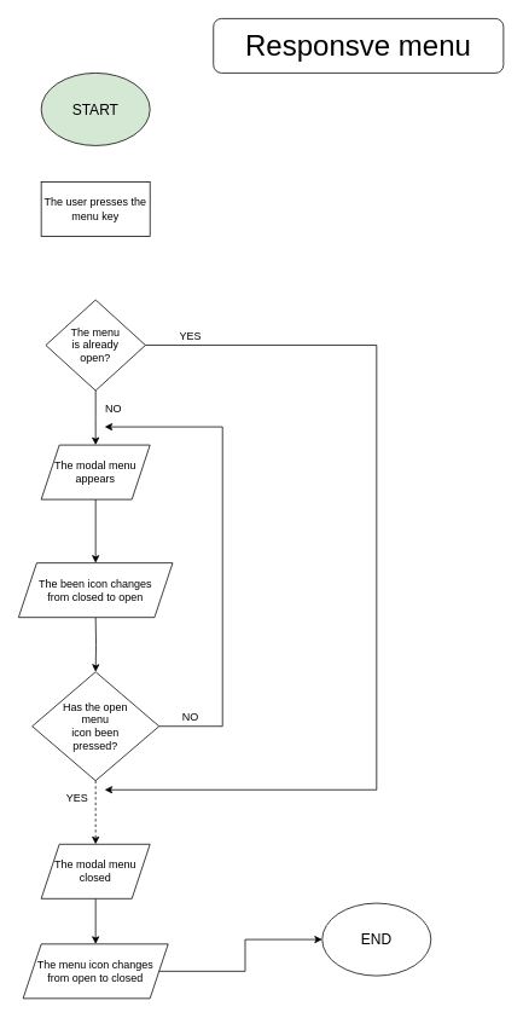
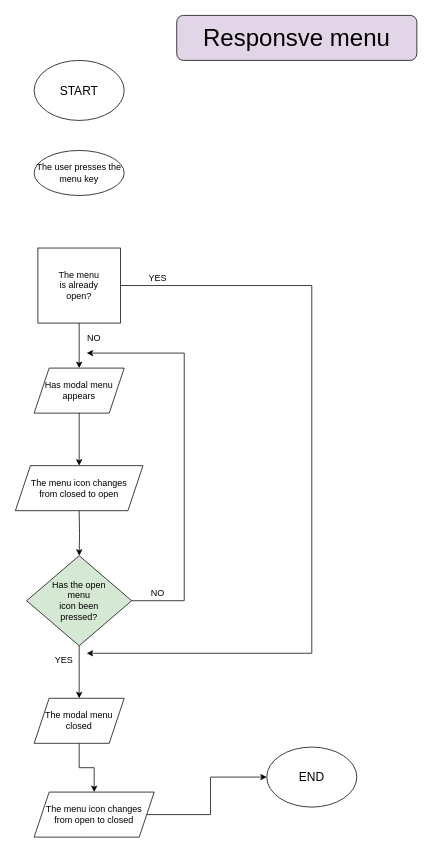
- <mxCell id="4" value="&lt;font style=&quot;font-size: 32px&quot;&gt;Responsve menu&lt;/font&gt;" style="rounded=1;whiteSpace=wrap;html=1;" vertex="1" parent="1"><mxGeometry x="235" y="20" width="320" height="60" as="geometry" /></mxCell>
+ <mxCell id="4" value="&lt;font style=&quot;font-size: 32px&quot;&gt;Responsve menu&lt;/font&gt;" style="rounded=1;whiteSpace=wrap;html=1;fillColor=#e1d5e7;" vertex="1" parent="1"><mxGeometry x="235" y="20" width="320" height="60" as="geometry" /></mxCell>
- <mxCell id="23" value="&lt;font style=&quot;font-size: 16px&quot;&gt;START&lt;/font&gt;" style="ellipse;whiteSpace=wrap;html=1;fillColor=#d5e8d4;" vertex="1" parent="1"><mxGeometry x="45" y="80" width="120" height="80" as="geometry" /></mxCell>
+ <mxCell id="23" value="&lt;font style=&quot;font-size: 16px&quot;&gt;START&lt;/font&gt;" style="ellipse;whiteSpace=wrap;html=1;" vertex="1" parent="1"><mxGeometry x="45" y="80" width="120" height="80" as="geometry" /></mxCell>
- <mxCell id="3" value="The user presses the menu key" style="rounded=0;whiteSpace=wrap;html=1;" vertex="1" parent="1"><mxGeometry x="45" y="200" width="120" height="60" as="geometry" /></mxCell>
+ <mxCell id="3" value="The user presses the menu key" style="ellipse;whiteSpace=wrap;html=1;" vertex="1" parent="1"><mxGeometry x="45" y="200" width="120" height="60" as="geometry" /></mxCell>
- <mxCell id="7" value="The menu &lt;br&gt;is already &lt;br&gt;open?" style="rhombus;whiteSpace=wrap;html=1;" vertex="1" parent="1"><mxGeometry x="50" y="330" width="110" height="100" as="geometry" /></mxCell>
+ <mxCell id="7" value="The menu &lt;br&gt;is already &lt;br&gt;open?" style="whiteSpace=wrap;html=1;rounded=0;" vertex="1" parent="1"><mxGeometry x="50" y="330" width="110" height="100" as="geometry" /></mxCell>
- <mxCell id="17" value="&lt;span&gt;The modal menu appears&lt;/span&gt;" style="shape=parallelogram;perimeter=parallelogramPerimeter;whiteSpace=wrap;html=1;fixedSize=1;" vertex="1" parent="1"><mxGeometry x="45" y="490" width="120" height="60" as="geometry" /></mxCell>
+ <mxCell id="17" value="&lt;span&gt;Has modal menu appears&lt;/span&gt;" style="shape=parallelogram;perimeter=parallelogramPerimeter;whiteSpace=wrap;html=1;fixedSize=1;" vertex="1" parent="1"><mxGeometry x="45" y="490" width="120" height="60" as="geometry" /></mxCell>
- <mxCell id="18" value="&lt;span&gt;The been icon changes &lt;br&gt;from closed to open&lt;/span&gt;" style="shape=parallelogram;perimeter=parallelogramPerimeter;whiteSpace=wrap;html=1;fixedSize=1;" vertex="1" parent="1"><mxGeometry x="20" y="620" width="170" height="60" as="geometry" /></mxCell>
+ <mxCell id="18" value="&lt;span&gt;The menu icon changes &lt;br&gt;from closed to open&lt;/span&gt;" style="shape=parallelogram;perimeter=parallelogramPerimeter;whiteSpace=wrap;html=1;fixedSize=1;" vertex="1" parent="1"><mxGeometry x="20" y="620" width="170" height="60" as="geometry" /></mxCell>
- <mxCell id="13" value="Has the open &lt;br&gt;menu &lt;br&gt;icon been &lt;br&gt;pressed?" style="rhombus;whiteSpace=wrap;html=1;" vertex="1" parent="1"><mxGeometry x="35" y="740" width="140" height="120" as="geometry" /></mxCell>
+ <mxCell id="13" value="Has the open &lt;br&gt;menu &lt;br&gt;icon been &lt;br&gt;pressed?" style="rhombus;whiteSpace=wrap;html=1;fillColor=#d5e8d4;" vertex="1" parent="1"><mxGeometry x="35" y="740" width="140" height="120" as="geometry" /></mxCell>
- <mxCell id="11" value="" style="edgeStyle=orthogonalEdgeStyle;rounded=0;orthogonalLoop=1;jettySize=auto;html=1;dashed=1;" edge="1" parent="1" source="13" target="16"><mxGeometry relative="1" as="geometry" /></mxCell>
+ <mxCell id="11" value="" style="edgeStyle=orthogonalEdgeStyle;rounded=0;orthogonalLoop=1;jettySize=auto;html=1;" edge="1" parent="1" source="13" target="16"><mxGeometry relative="1" as="geometry" /></mxCell>
- <mxCell id="20" value="The menu icon changes&lt;br&gt;from open to closed" style="shape=parallelogram;perimeter=parallelogramPerimeter;whiteSpace=wrap;html=1;fixedSize=1;" vertex="1" parent="1"><mxGeometry x="25" y="1040" width="160" height="60" as="geometry" /></mxCell>
+ <mxCell id="20" value="The menu icon changes&lt;br&gt;from open to closed" style="shape=parallelogram;perimeter=parallelogramPerimeter;whiteSpace=wrap;html=1;fixedSize=1;" vertex="1" parent="1"><mxGeometry x="45" y="1055" width="160" height="60" as="geometry" /></mxCell>
